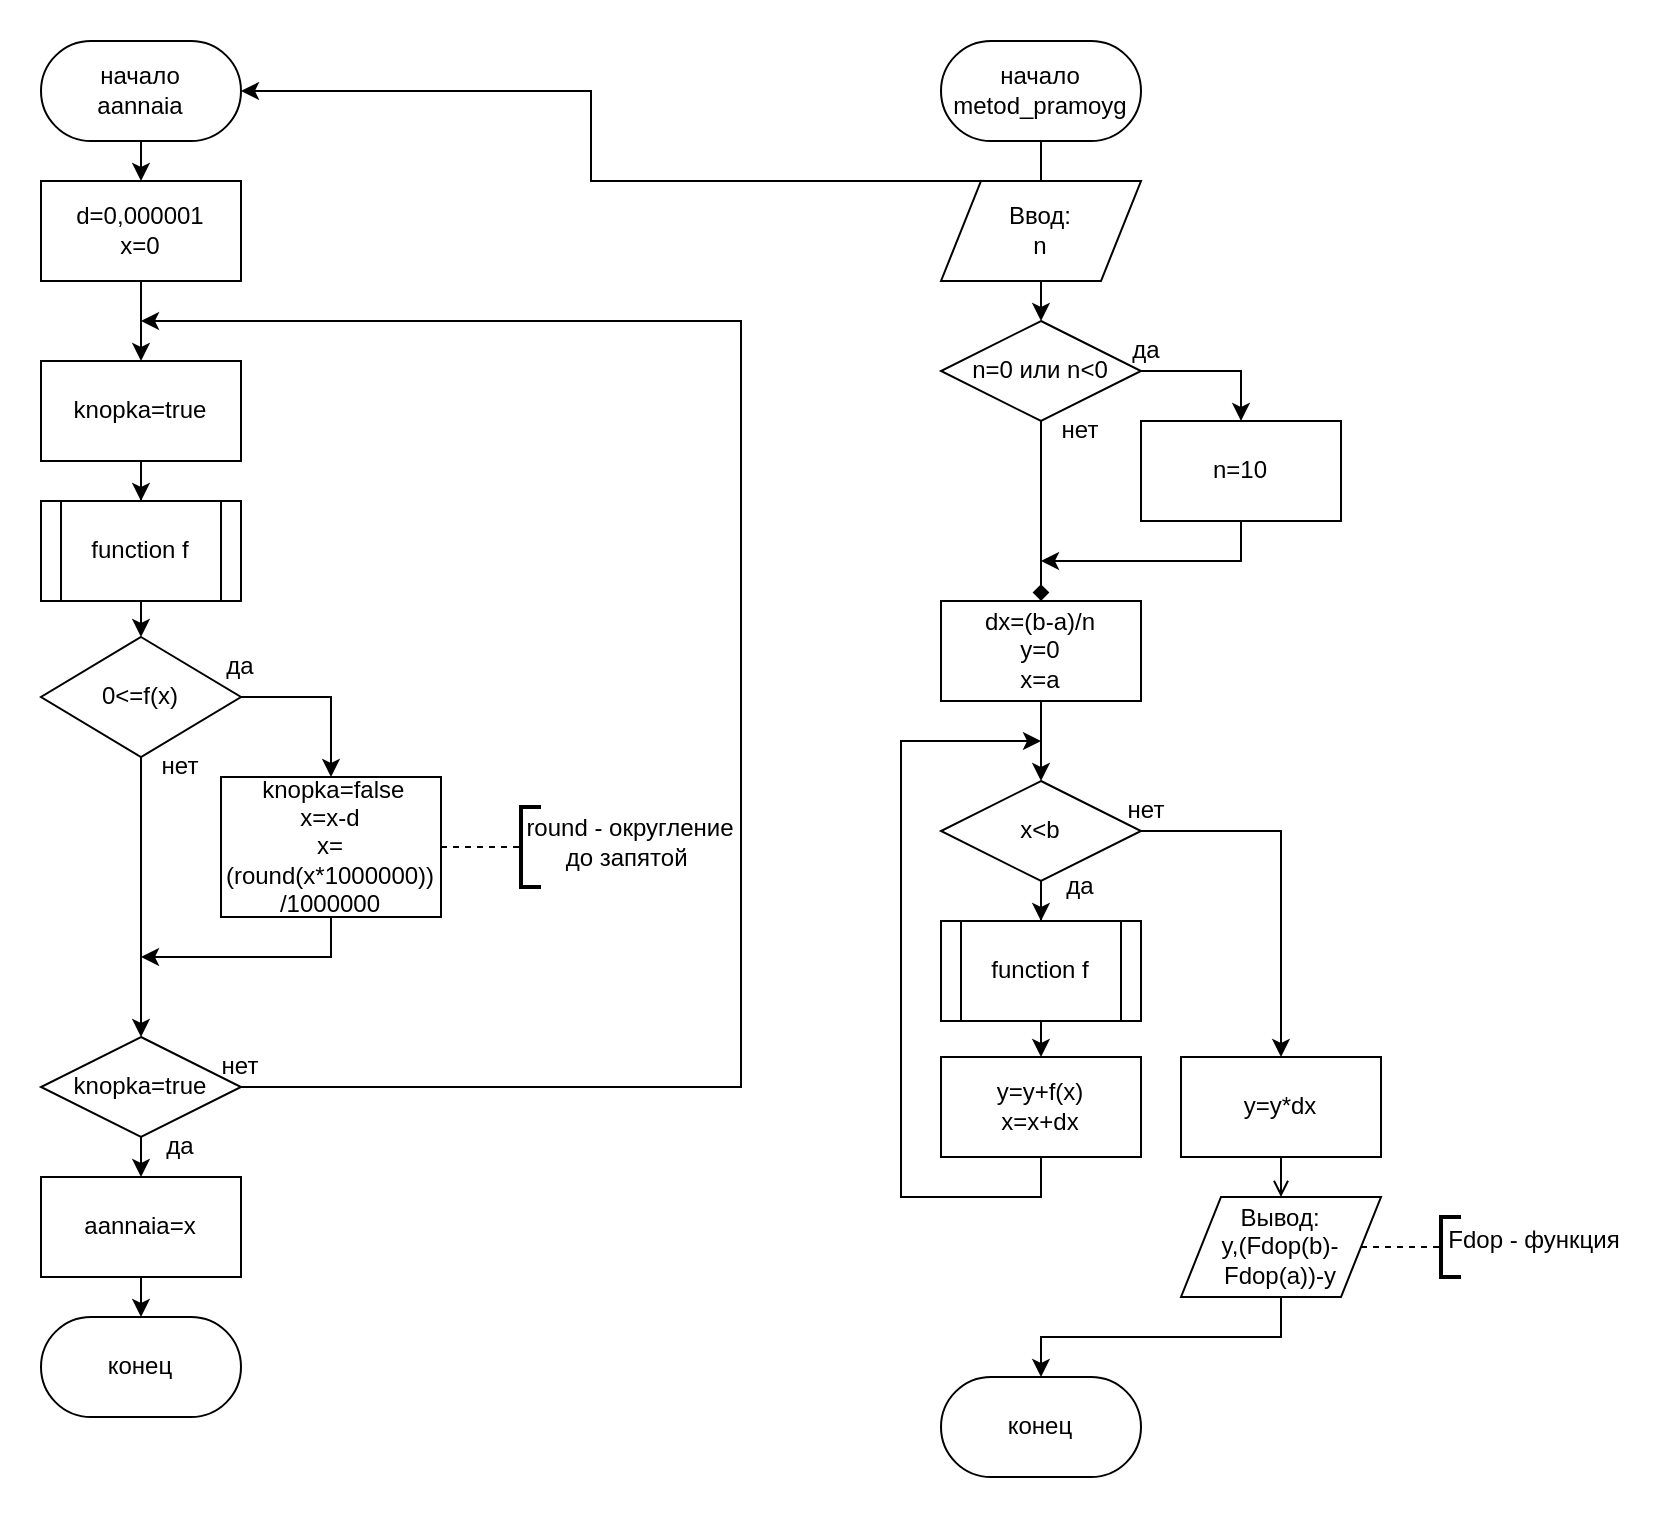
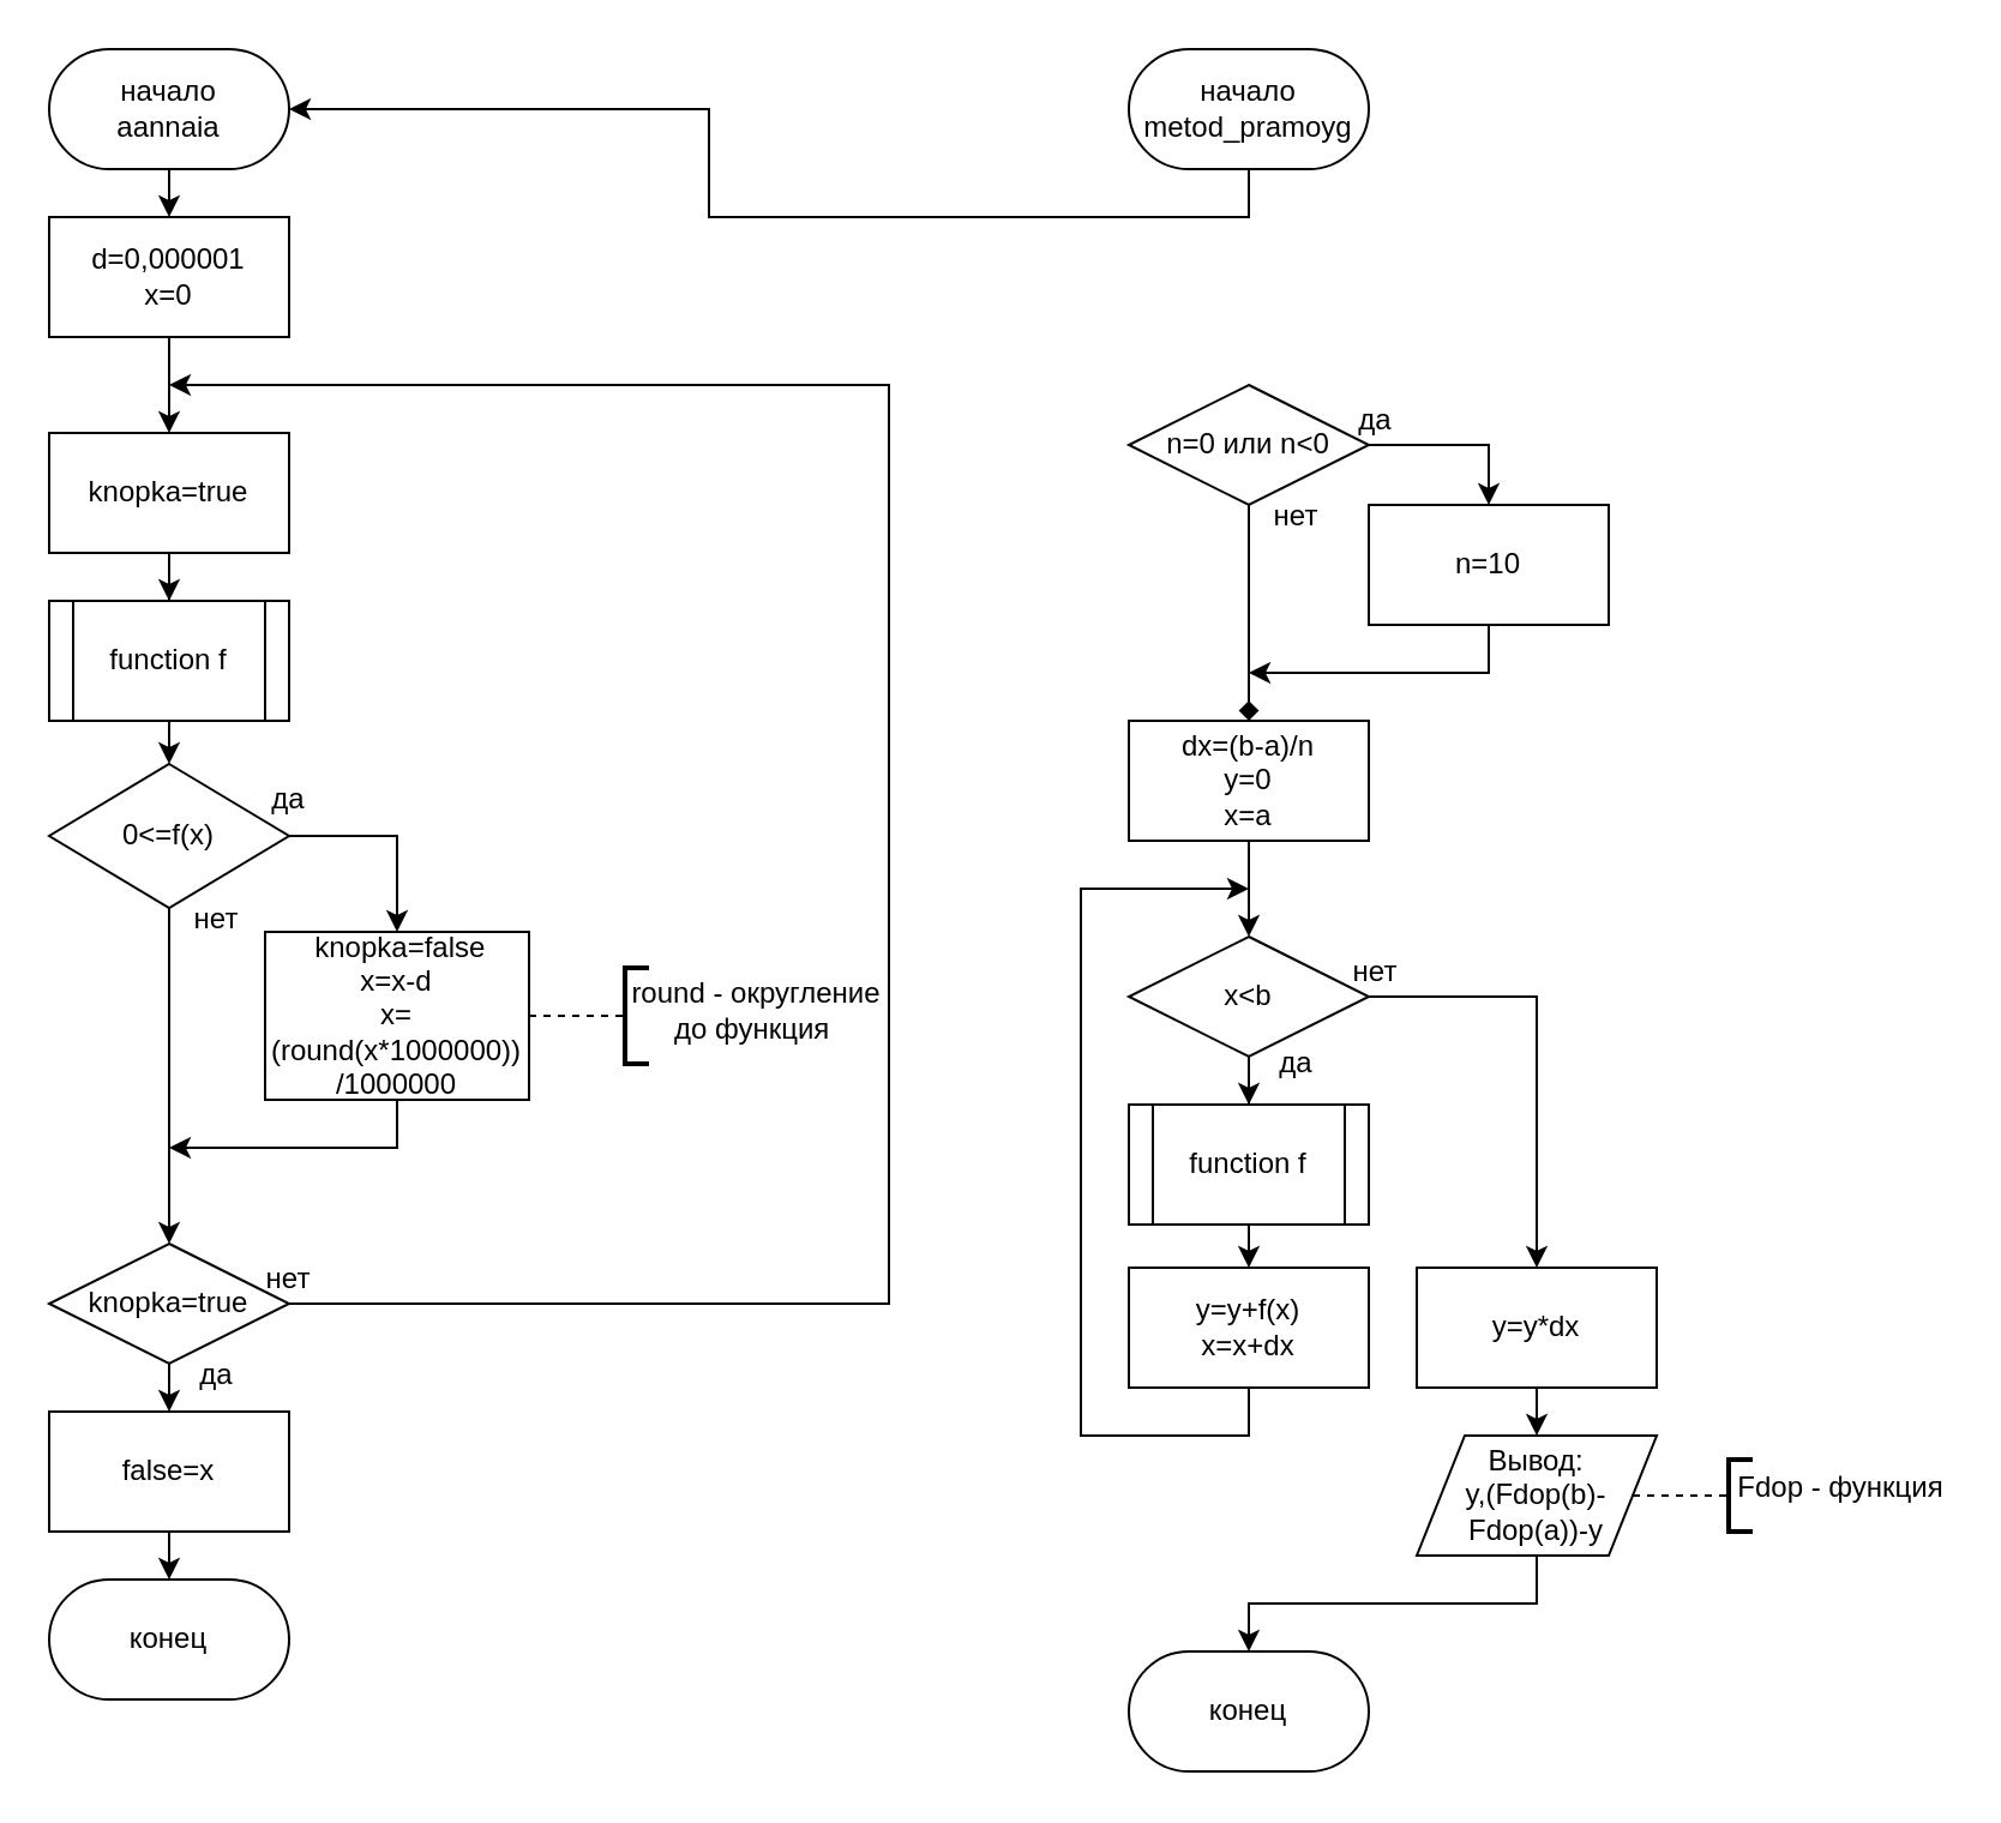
- <mxCell id="29" value="Ввод:&lt;br&gt;n" style="shape=parallelogram;perimeter=parallelogramPerimeter;whiteSpace=wrap;html=1;fixedSize=1;" parent="1" vertex="1"><mxGeometry x="470" y="90" width="100" height="50" as="geometry" /></mxCell>
- <mxCell id="28" style="edgeStyle=orthogonalEdgeStyle;rounded=0;orthogonalLoop=1;jettySize=auto;html=1;exitX=0.5;exitY=1;exitDx=0;exitDy=0;entryX=0.5;entryY=0;entryDx=0;entryDy=0;" parent="1" source="29" target="32" edge="1"><mxGeometry relative="1" as="geometry" /></mxCell>
- <mxCell id="17" value="round - округление до запятой&amp;nbsp;" style="text;html=1;strokeColor=none;fillColor=none;align=center;verticalAlign=middle;whiteSpace=wrap;rounded=0;" parent="1" vertex="1"><mxGeometry x="260" y="406" width="110" height="30" as="geometry" /></mxCell>
+ <mxCell id="17" value="round - округление до функция&amp;nbsp;" style="text;html=1;strokeColor=none;fillColor=none;align=center;verticalAlign=middle;whiteSpace=wrap;rounded=0;" parent="1" vertex="1"><mxGeometry x="260" y="406" width="110" height="30" as="geometry" /></mxCell>
- <mxCell id="46" style="edgeStyle=orthogonalEdgeStyle;rounded=0;orthogonalLoop=1;jettySize=auto;html=1;exitX=0.5;exitY=1;exitDx=0;exitDy=0;entryX=0.5;entryY=0;entryDx=0;entryDy=0;endArrow=open;" parent="1" source="47" target="49" edge="1"><mxGeometry relative="1" as="geometry" /></mxCell>
+ <mxCell id="46" style="edgeStyle=orthogonalEdgeStyle;rounded=0;orthogonalLoop=1;jettySize=auto;html=1;exitX=0.5;exitY=1;exitDx=0;exitDy=0;entryX=0.5;entryY=0;entryDx=0;entryDy=0;" parent="1" source="47" target="49" edge="1"><mxGeometry relative="1" as="geometry" /></mxCell>
- <mxCell id="24" value="aannaia=x" style="rounded=0;whiteSpace=wrap;html=1;" parent="1" vertex="1"><mxGeometry x="20" y="588" width="100" height="50" as="geometry" /></mxCell>
+ <mxCell id="24" value="false=x" style="rounded=0;whiteSpace=wrap;html=1;" parent="1" vertex="1"><mxGeometry x="20" y="588" width="100" height="50" as="geometry" /></mxCell>
